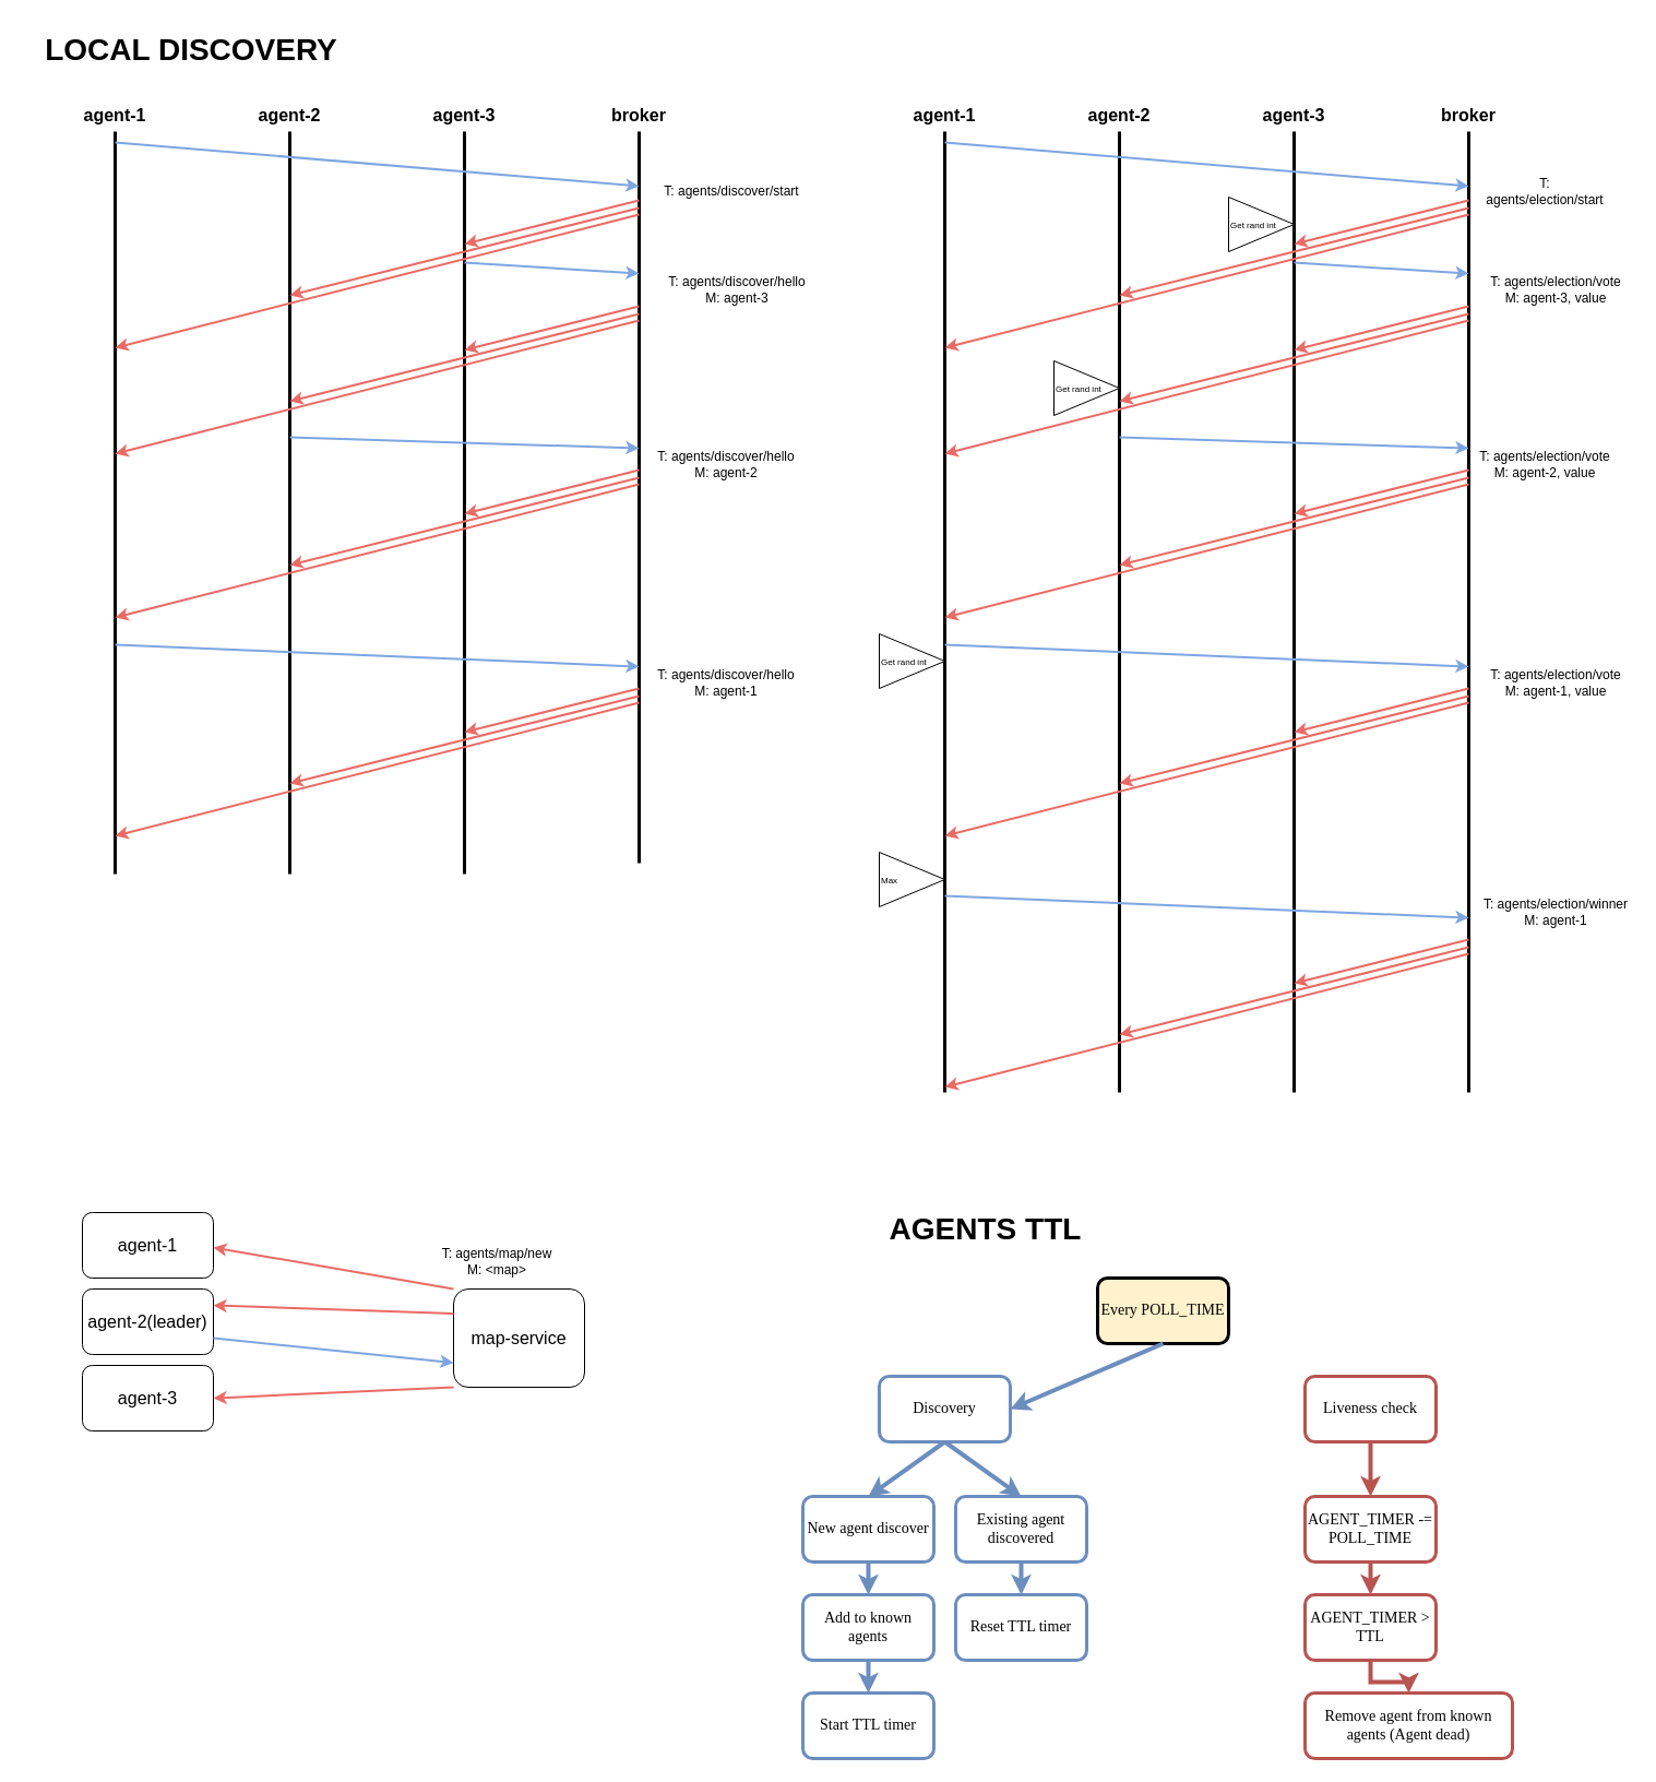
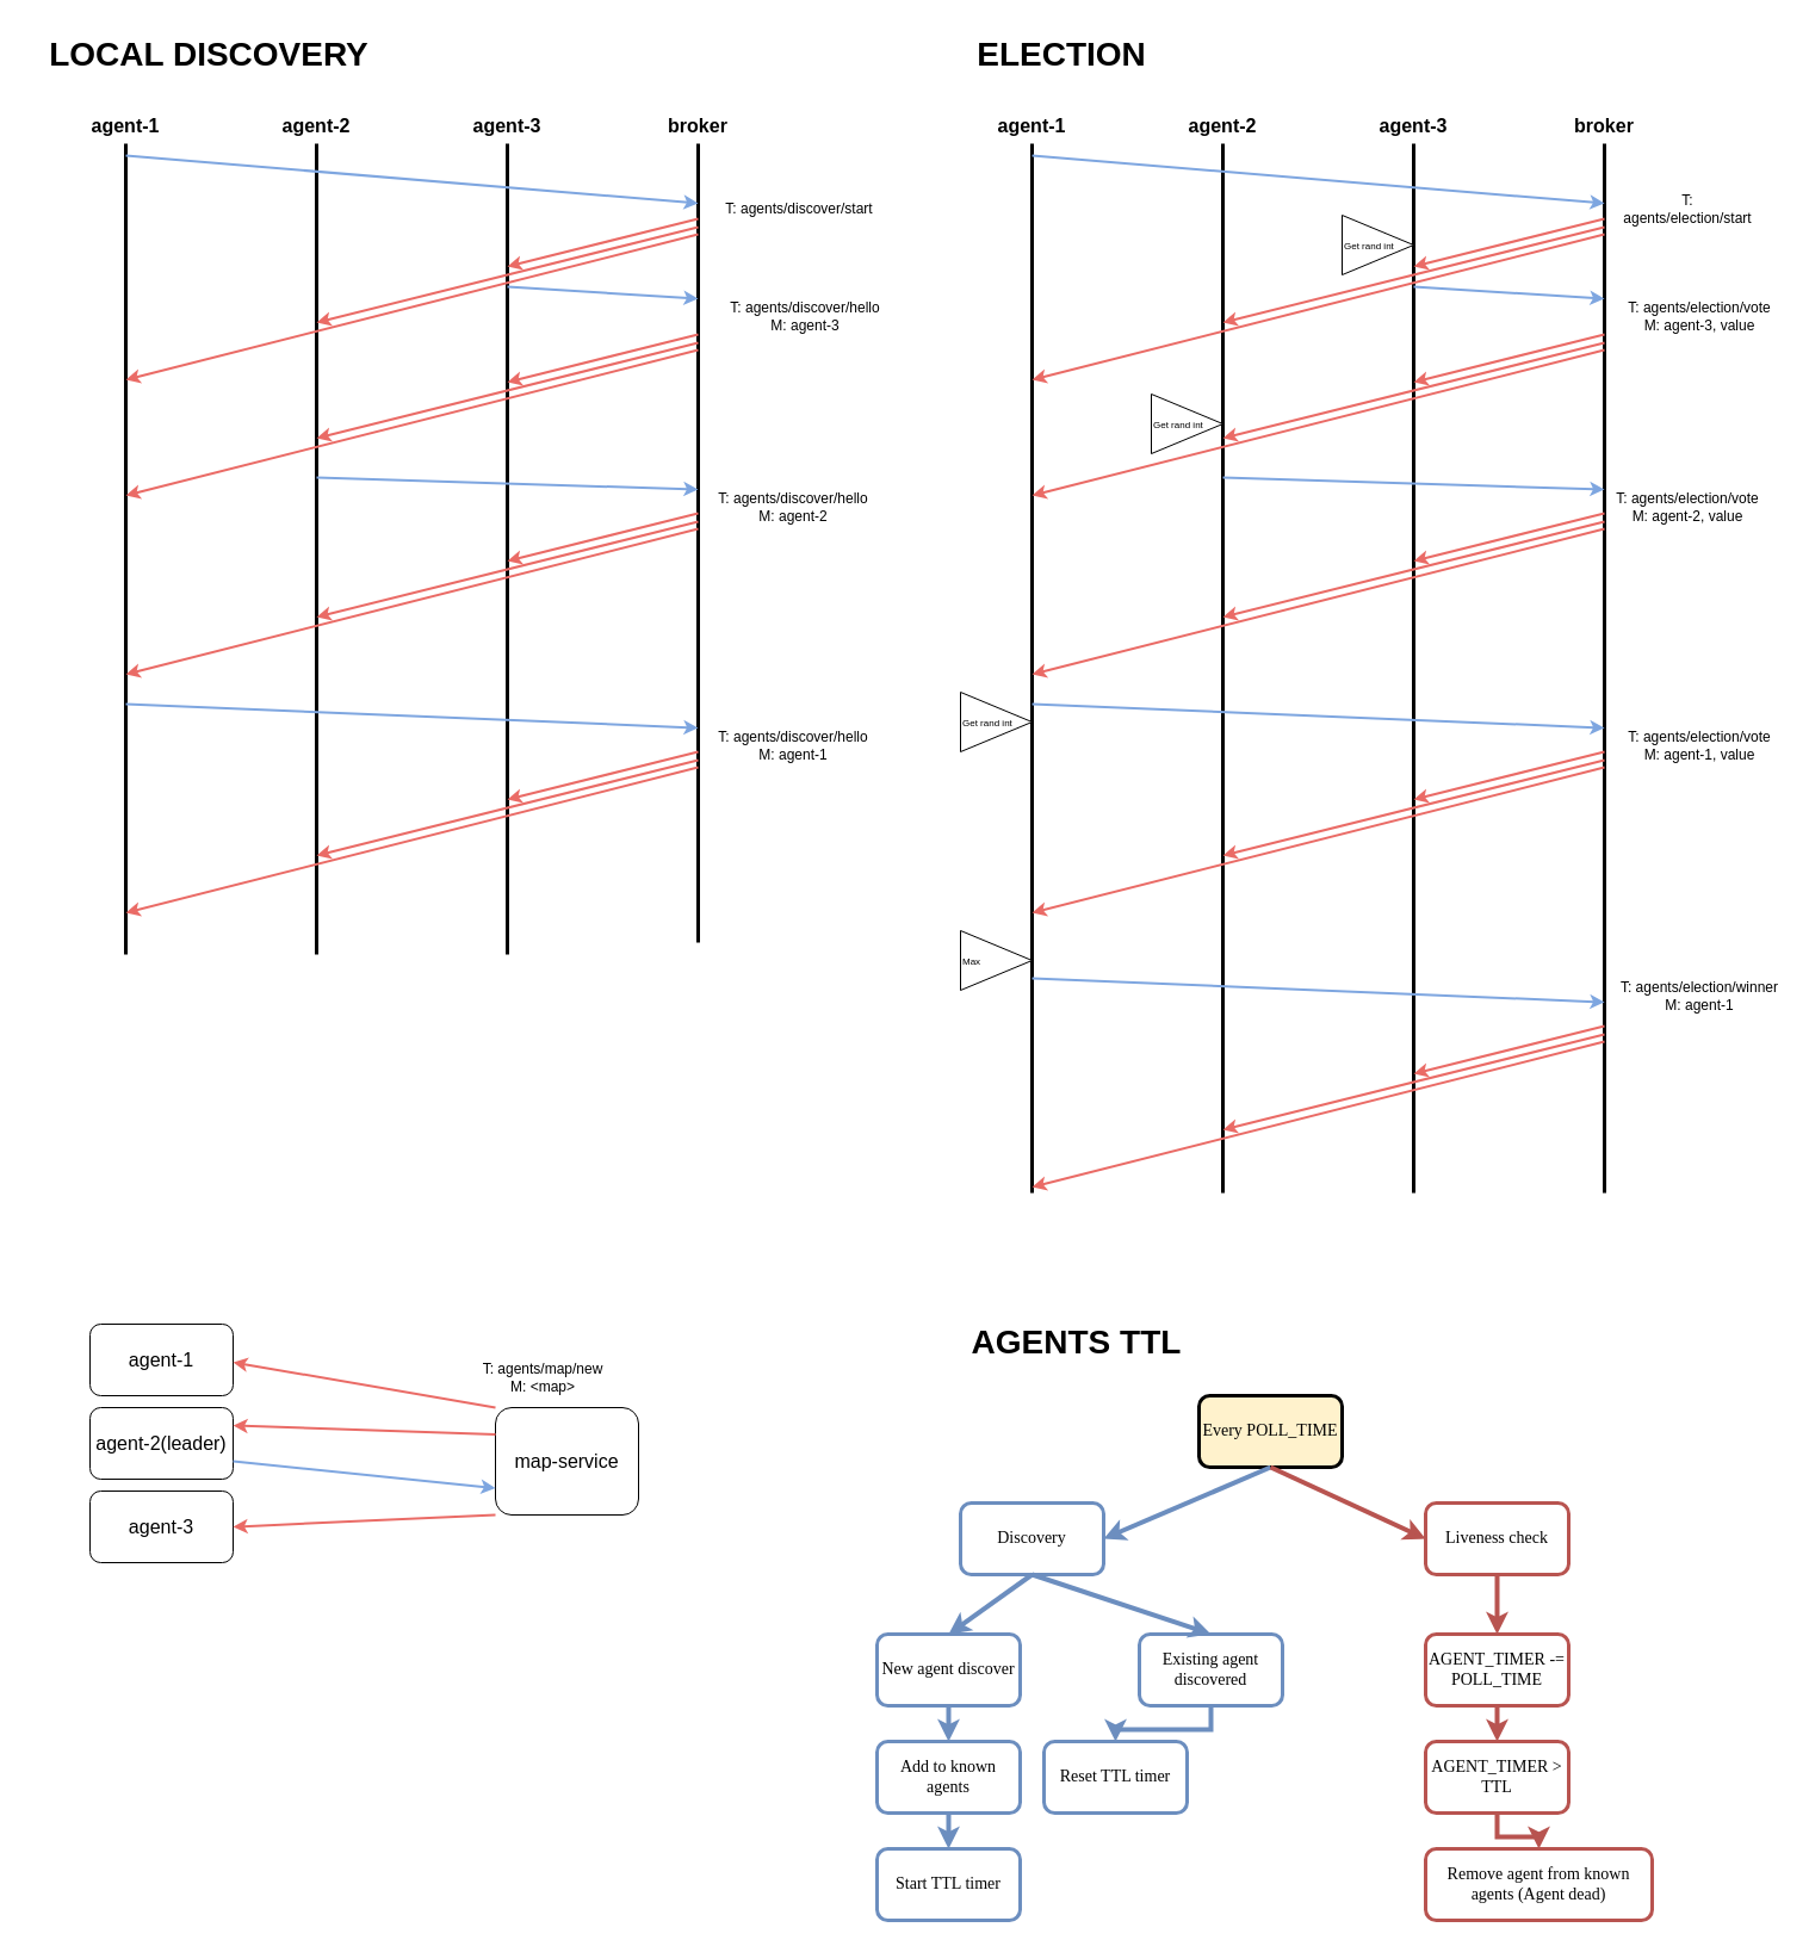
+ <mxCell id="57" value="&lt;b&gt;&lt;font style=&quot;font-size: 28px;&quot;&gt;ELECTION&lt;/font&gt;&lt;/b&gt;" style="text;html=1;strokeColor=none;fillColor=none;align=center;verticalAlign=middle;whiteSpace=wrap;rounded=0;fontSize=16;" parent="1" vertex="1"><mxGeometry x="785" y="20" width="210" height="50" as="geometry" /></mxCell>
+ <mxCell id="95" value="" style="endArrow=classic;html=1;rounded=0;exitX=0.5;exitY=1;exitDx=0;exitDy=0;entryX=0;entryY=0.5;entryDx=0;entryDy=0;strokeColor=#b85450;strokeWidth=4;fillColor=#f8cecc;" edge="1" parent="1" source="85" target="90"><mxGeometry width="50" height="50" relative="1" as="geometry"><mxPoint x="1075" y="1240" as="sourcePoint" /><mxPoint x="935" y="1300" as="targetPoint" /></mxGeometry></mxCell>
- <mxCell id="87" value="Existing agent discovered" style="rounded=1;whiteSpace=wrap;html=1;strokeWidth=3;fillColor=default;strokeColor=#6c8ebf;fontFamily=Lucida Console;fontSize=14;" vertex="1" parent="1"><mxGeometry x="875" y="1370" width="120" height="60" as="geometry" /></mxCell>
+ <mxCell id="87" value="Existing agent discovered" style="rounded=1;whiteSpace=wrap;html=1;strokeWidth=3;fillColor=default;strokeColor=#6c8ebf;fontFamily=Lucida Console;fontSize=14;" vertex="1" parent="1"><mxGeometry x="955" y="1370" width="120" height="60" as="geometry" /></mxCell>
